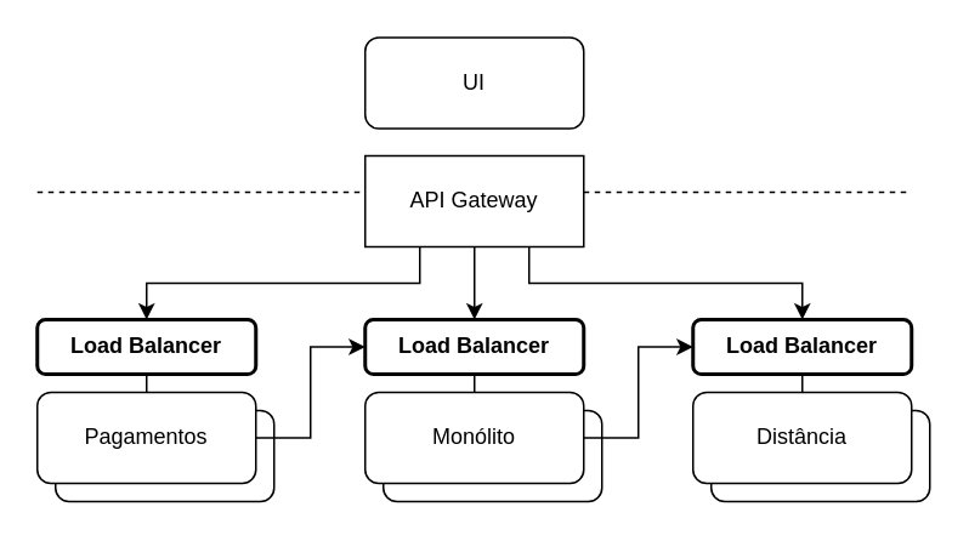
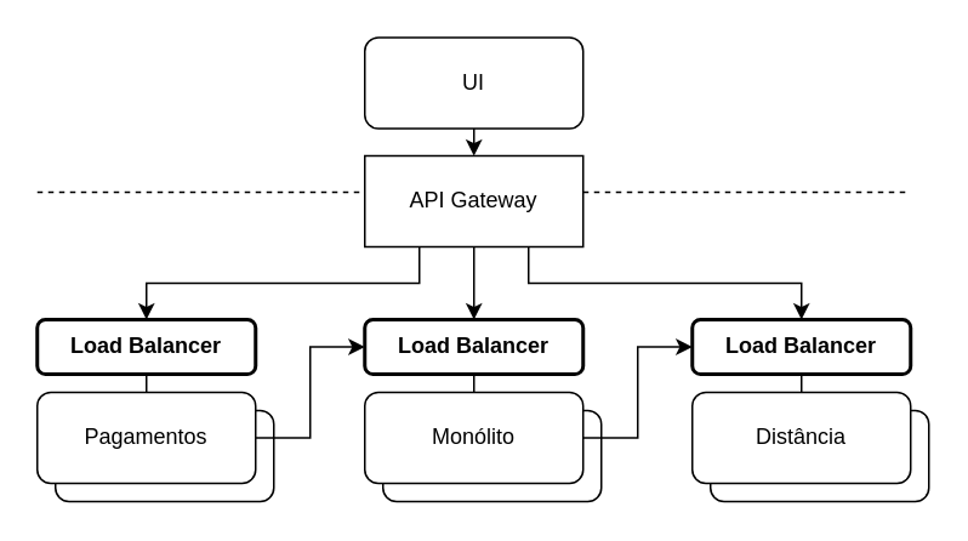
+ <mxCell id="22" style="edgeStyle=orthogonalEdgeStyle;rounded=0;orthogonalLoop=1;jettySize=auto;html=1;exitX=0.5;exitY=1;exitDx=0;exitDy=0;entryX=0.5;entryY=0;entryDx=0;entryDy=0;" edge="1" parent="1" source="23" target="9"><mxGeometry relative="1" as="geometry" /></mxCell>
